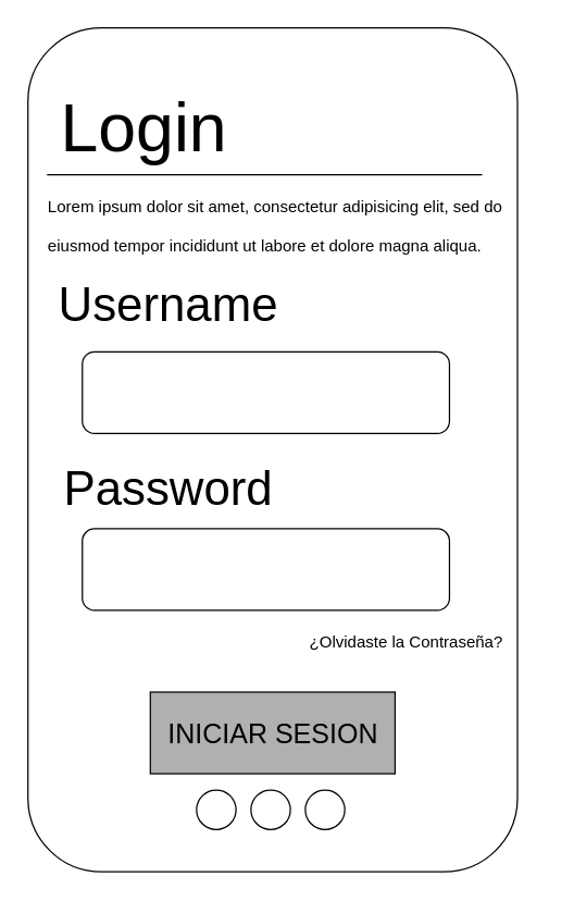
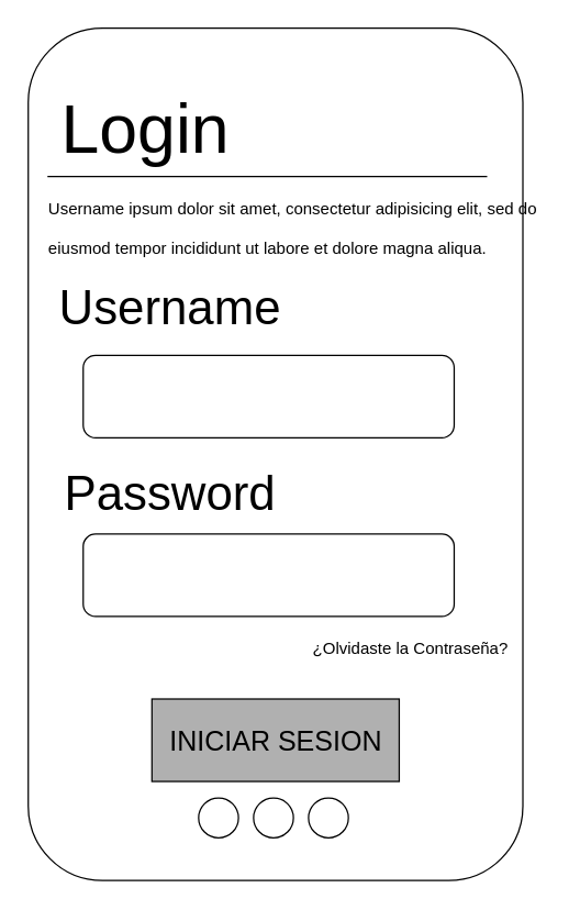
- <mxCell id="4" value="&lt;h1&gt;&lt;span style=&quot;background-color: initial; font-size: 12px; font-weight: normal;&quot;&gt;Lorem ipsum dolor sit amet, consectetur adipisicing elit, sed do eiusmod tempor incididunt ut labore et dolore magna aliqua.&lt;/span&gt;&lt;br&gt;&lt;/h1&gt;" style="text;html=1;strokeColor=none;fillColor=none;spacing=5;spacingTop=-20;whiteSpace=wrap;overflow=hidden;rounded=0;" vertex="1" parent="1"><mxGeometry x="30" y="128" width="370" height="80" as="geometry" /></mxCell>
+ <mxCell id="4" value="&lt;h1&gt;&lt;span style=&quot;background-color: initial; font-size: 12px; font-weight: normal;&quot;&gt;Username ipsum dolor sit amet, consectetur adipisicing elit, sed do eiusmod tempor incididunt ut labore et dolore magna aliqua.&lt;/span&gt;&lt;br&gt;&lt;/h1&gt;" style="text;html=1;strokeColor=none;fillColor=none;spacing=5;spacingTop=-20;whiteSpace=wrap;overflow=hidden;rounded=0;" vertex="1" parent="1"><mxGeometry x="30" y="128" width="370" height="80" as="geometry" /></mxCell>
